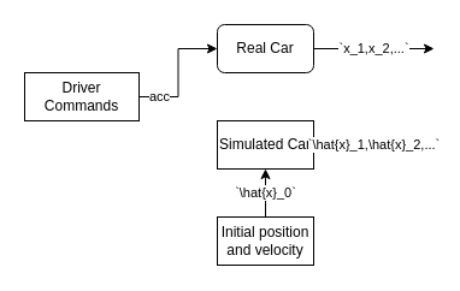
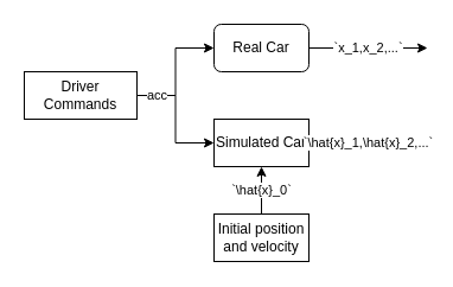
+ <mxCell id="4" style="edgeStyle=orthogonalEdgeStyle;rounded=0;orthogonalLoop=1;jettySize=auto;html=1;" edge="1" parent="1" source="5" target="3"><mxGeometry relative="1" as="geometry" /></mxCell>
